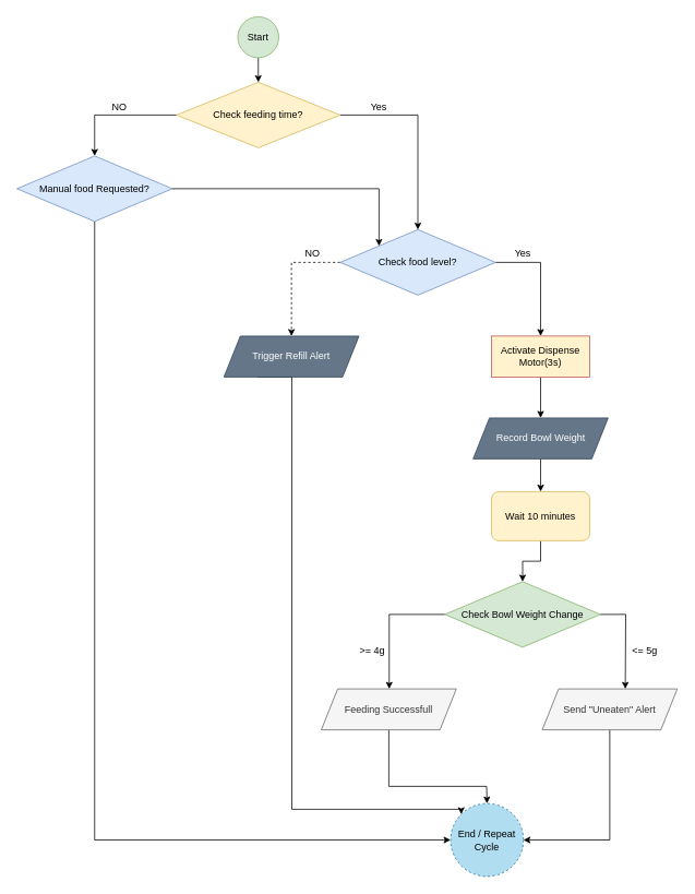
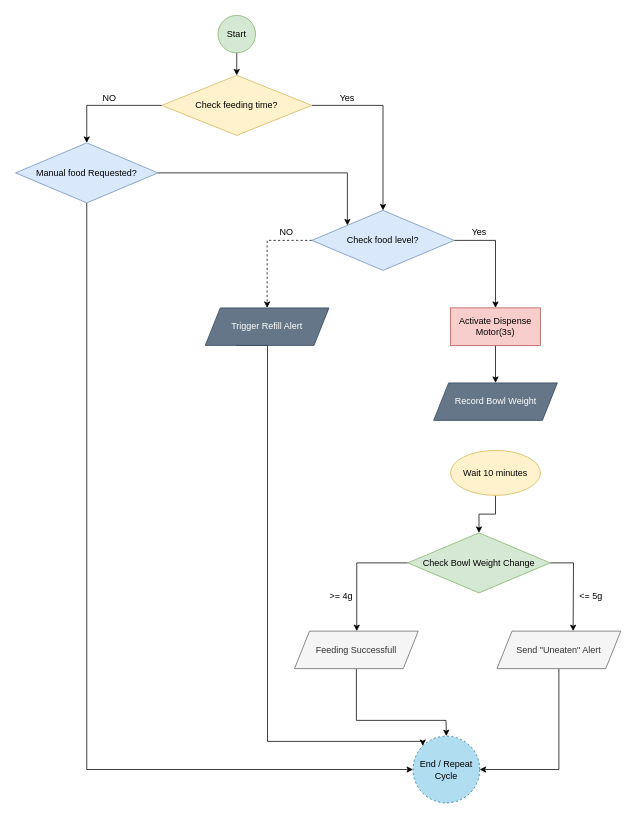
- <mxCell id="22" value="Activate Dispense Motor(3s)" style="rounded=0;whiteSpace=wrap;html=1;fillColor=#fff2cc;strokeColor=#b85450;" parent="1" vertex="1"><mxGeometry x="600" y="410" width="120" height="50" as="geometry" /></mxCell>
+ <mxCell id="22" value="Activate Dispense Motor(3s)" style="rounded=0;whiteSpace=wrap;html=1;fillColor=#f8cecc;strokeColor=#b85450;" parent="1" vertex="1"><mxGeometry x="600" y="410" width="120" height="50" as="geometry" /></mxCell>
- <mxCell id="23" style="edgeStyle=orthogonalEdgeStyle;rounded=0;orthogonalLoop=1;jettySize=auto;html=1;exitX=0.5;exitY=1;exitDx=0;exitDy=0;" parent="1" source="24" target="10" edge="1"><mxGeometry relative="1" as="geometry" /></mxCell>
- <mxCell id="10" value="Wait 10 minutes" style="whiteSpace=wrap;html=1;fillColor=#fff2cc;strokeColor=#d6b656;rounded=1;" parent="1" vertex="1"><mxGeometry x="600" y="600" width="120" height="60" as="geometry" /></mxCell>
+ <mxCell id="10" value="Wait 10 minutes" style="ellipse;whiteSpace=wrap;html=1;fillColor=#fff2cc;strokeColor=#d6b656;" parent="1" vertex="1"><mxGeometry x="600" y="600" width="120" height="60" as="geometry" /></mxCell>
